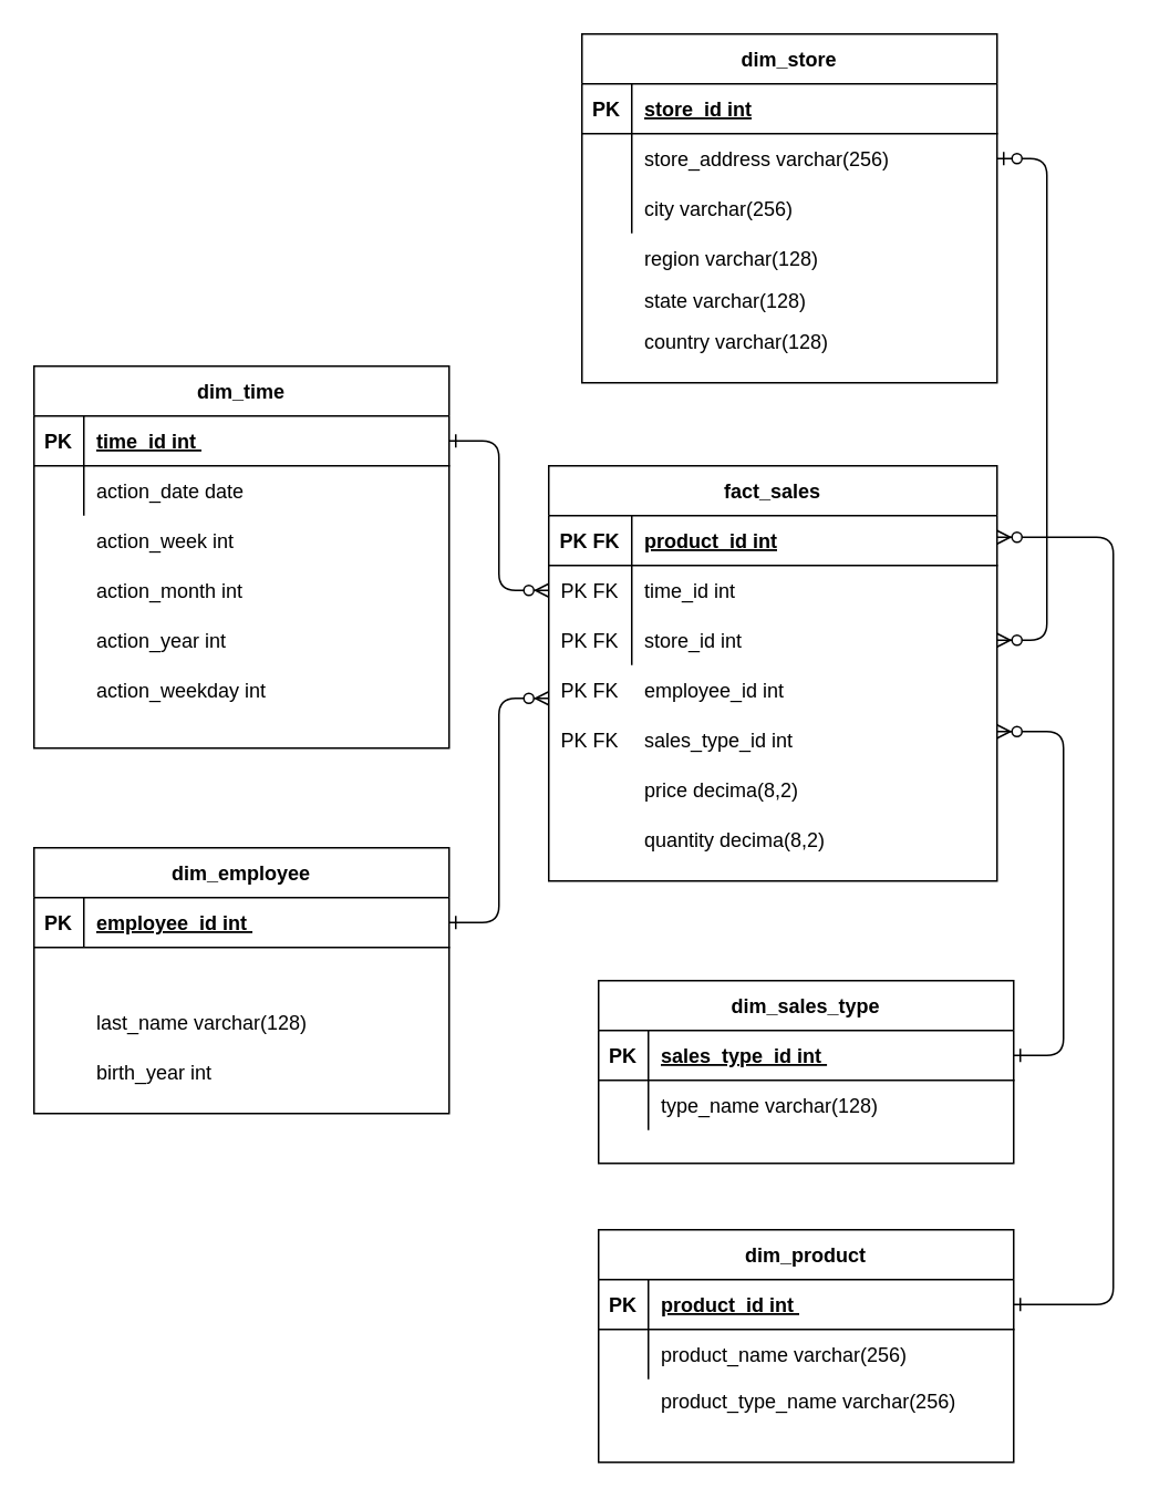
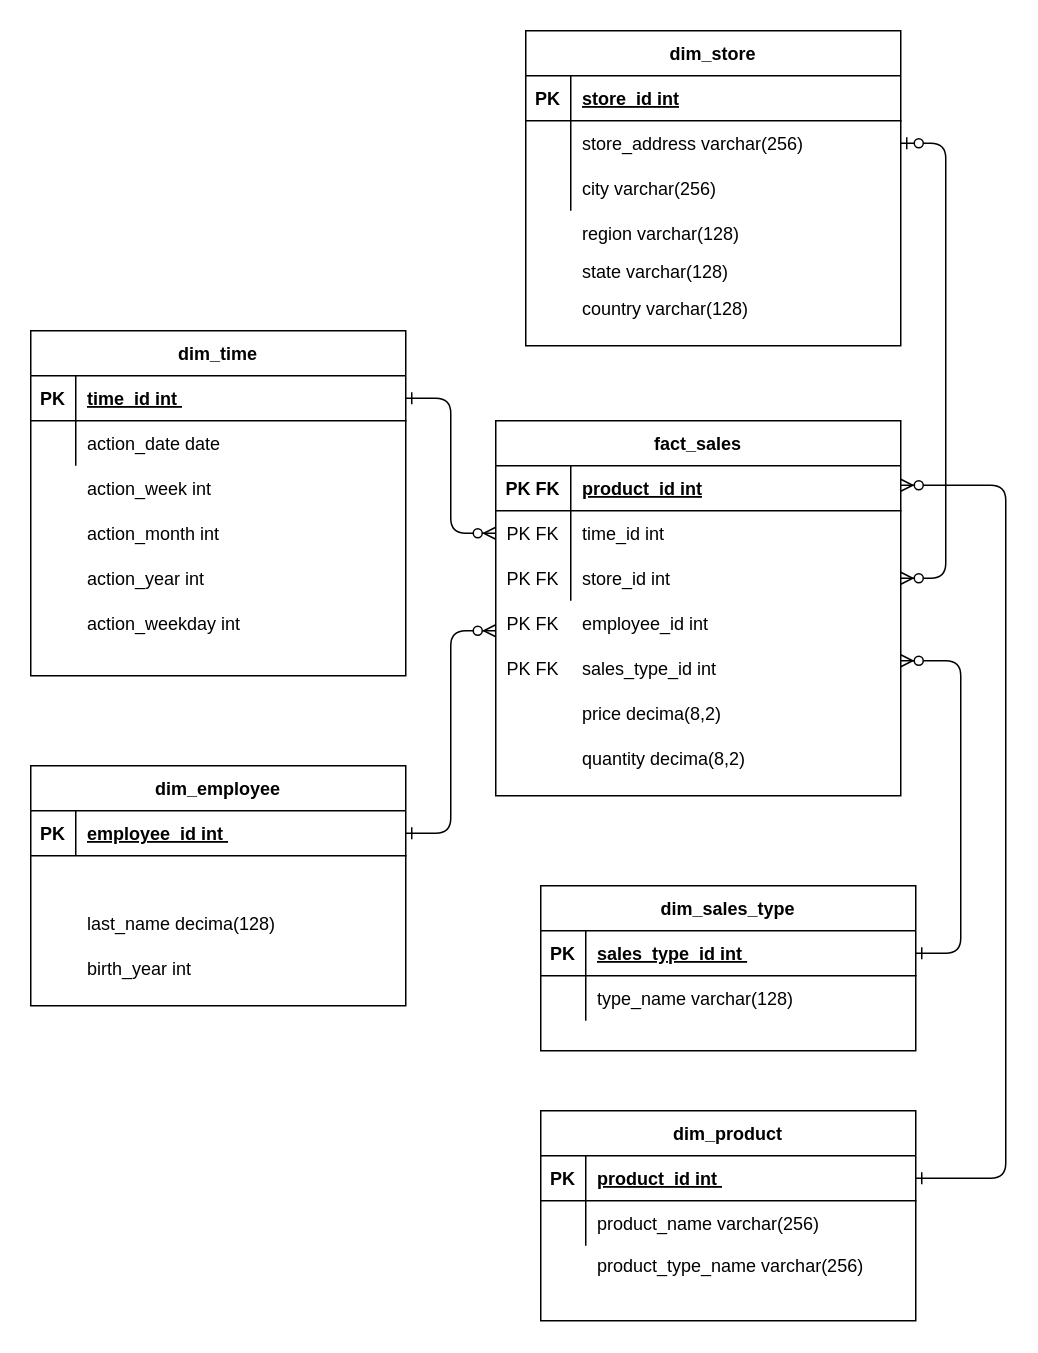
- <mxCell id="35" value="last_name varchar(128)" style="shape=partialRectangle;overflow=hidden;connectable=0;fillColor=none;top=0;left=0;bottom=0;right=0;align=left;spacingLeft=6;" vertex="1" parent="33"><mxGeometry x="30" width="220" height="30" as="geometry" /></mxCell>
+ <mxCell id="35" value="last_name decima(128)" style="shape=partialRectangle;overflow=hidden;connectable=0;fillColor=none;top=0;left=0;bottom=0;right=0;align=left;spacingLeft=6;" vertex="1" parent="33"><mxGeometry x="30" width="220" height="30" as="geometry" /></mxCell>
